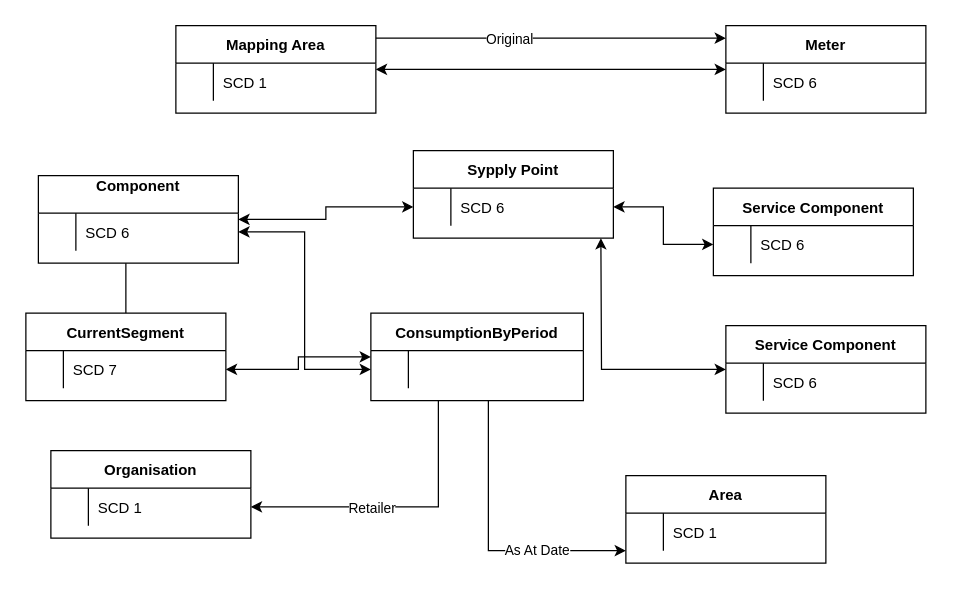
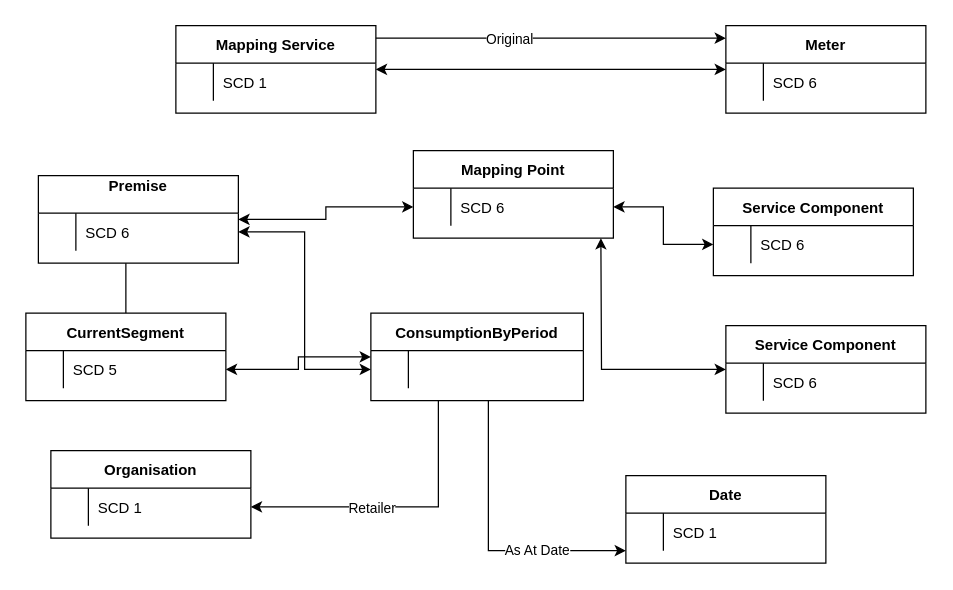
- <mxCell id="43" value="Mapping Area" style="shape=table;startSize=30;container=1;collapsible=1;childLayout=tableLayout;fixedRows=1;rowLines=0;fontStyle=1;align=center;resizeLast=1;" parent="1" vertex="1"><mxGeometry x="140" y="20" width="160" height="70" as="geometry" /></mxCell>
+ <mxCell id="43" value="Mapping Service" style="shape=table;startSize=30;container=1;collapsible=1;childLayout=tableLayout;fixedRows=1;rowLines=0;fontStyle=1;align=center;resizeLast=1;" parent="1" vertex="1"><mxGeometry x="140" y="20" width="160" height="70" as="geometry" /></mxCell>
- <mxCell id="8" value="Sypply Point" style="shape=table;startSize=30;container=1;collapsible=1;childLayout=tableLayout;fixedRows=1;rowLines=0;fontStyle=1;align=center;resizeLast=1;" parent="1" vertex="1"><mxGeometry x="330" y="120" width="160" height="70" as="geometry" /></mxCell>
+ <mxCell id="8" value="Mapping Point" style="shape=table;startSize=30;container=1;collapsible=1;childLayout=tableLayout;fixedRows=1;rowLines=0;fontStyle=1;align=center;resizeLast=1;" parent="1" vertex="1"><mxGeometry x="330" y="120" width="160" height="70" as="geometry" /></mxCell>
- <mxCell id="4" value="Component&#10;" style="shape=table;startSize=30;container=1;collapsible=1;childLayout=tableLayout;fixedRows=1;rowLines=0;fontStyle=1;align=center;resizeLast=1;" parent="1" vertex="1"><mxGeometry x="30" y="140" width="160" height="70" as="geometry" /></mxCell>
+ <mxCell id="4" value="Premise&#10;" style="shape=table;startSize=30;container=1;collapsible=1;childLayout=tableLayout;fixedRows=1;rowLines=0;fontStyle=1;align=center;resizeLast=1;" parent="1" vertex="1"><mxGeometry x="30" y="140" width="160" height="70" as="geometry" /></mxCell>
- <mxCell id="54" value="SCD 7" style="shape=partialRectangle;overflow=hidden;connectable=0;fillColor=none;top=0;left=0;bottom=0;right=0;align=left;spacingLeft=6;" parent="52" vertex="1"><mxGeometry x="30" width="130" height="30" as="geometry" /></mxCell>
+ <mxCell id="54" value="SCD 5" style="shape=partialRectangle;overflow=hidden;connectable=0;fillColor=none;top=0;left=0;bottom=0;right=0;align=left;spacingLeft=6;" parent="52" vertex="1"><mxGeometry x="30" width="130" height="30" as="geometry" /></mxCell>
- <mxCell id="28" value="Area" style="shape=table;startSize=30;container=1;collapsible=1;childLayout=tableLayout;fixedRows=1;rowLines=0;fontStyle=1;align=center;resizeLast=1;" parent="1" vertex="1"><mxGeometry x="500" y="380" width="160" height="70" as="geometry" /></mxCell>
+ <mxCell id="28" value="Date" style="shape=table;startSize=30;container=1;collapsible=1;childLayout=tableLayout;fixedRows=1;rowLines=0;fontStyle=1;align=center;resizeLast=1;" parent="1" vertex="1"><mxGeometry x="500" y="380" width="160" height="70" as="geometry" /></mxCell>
